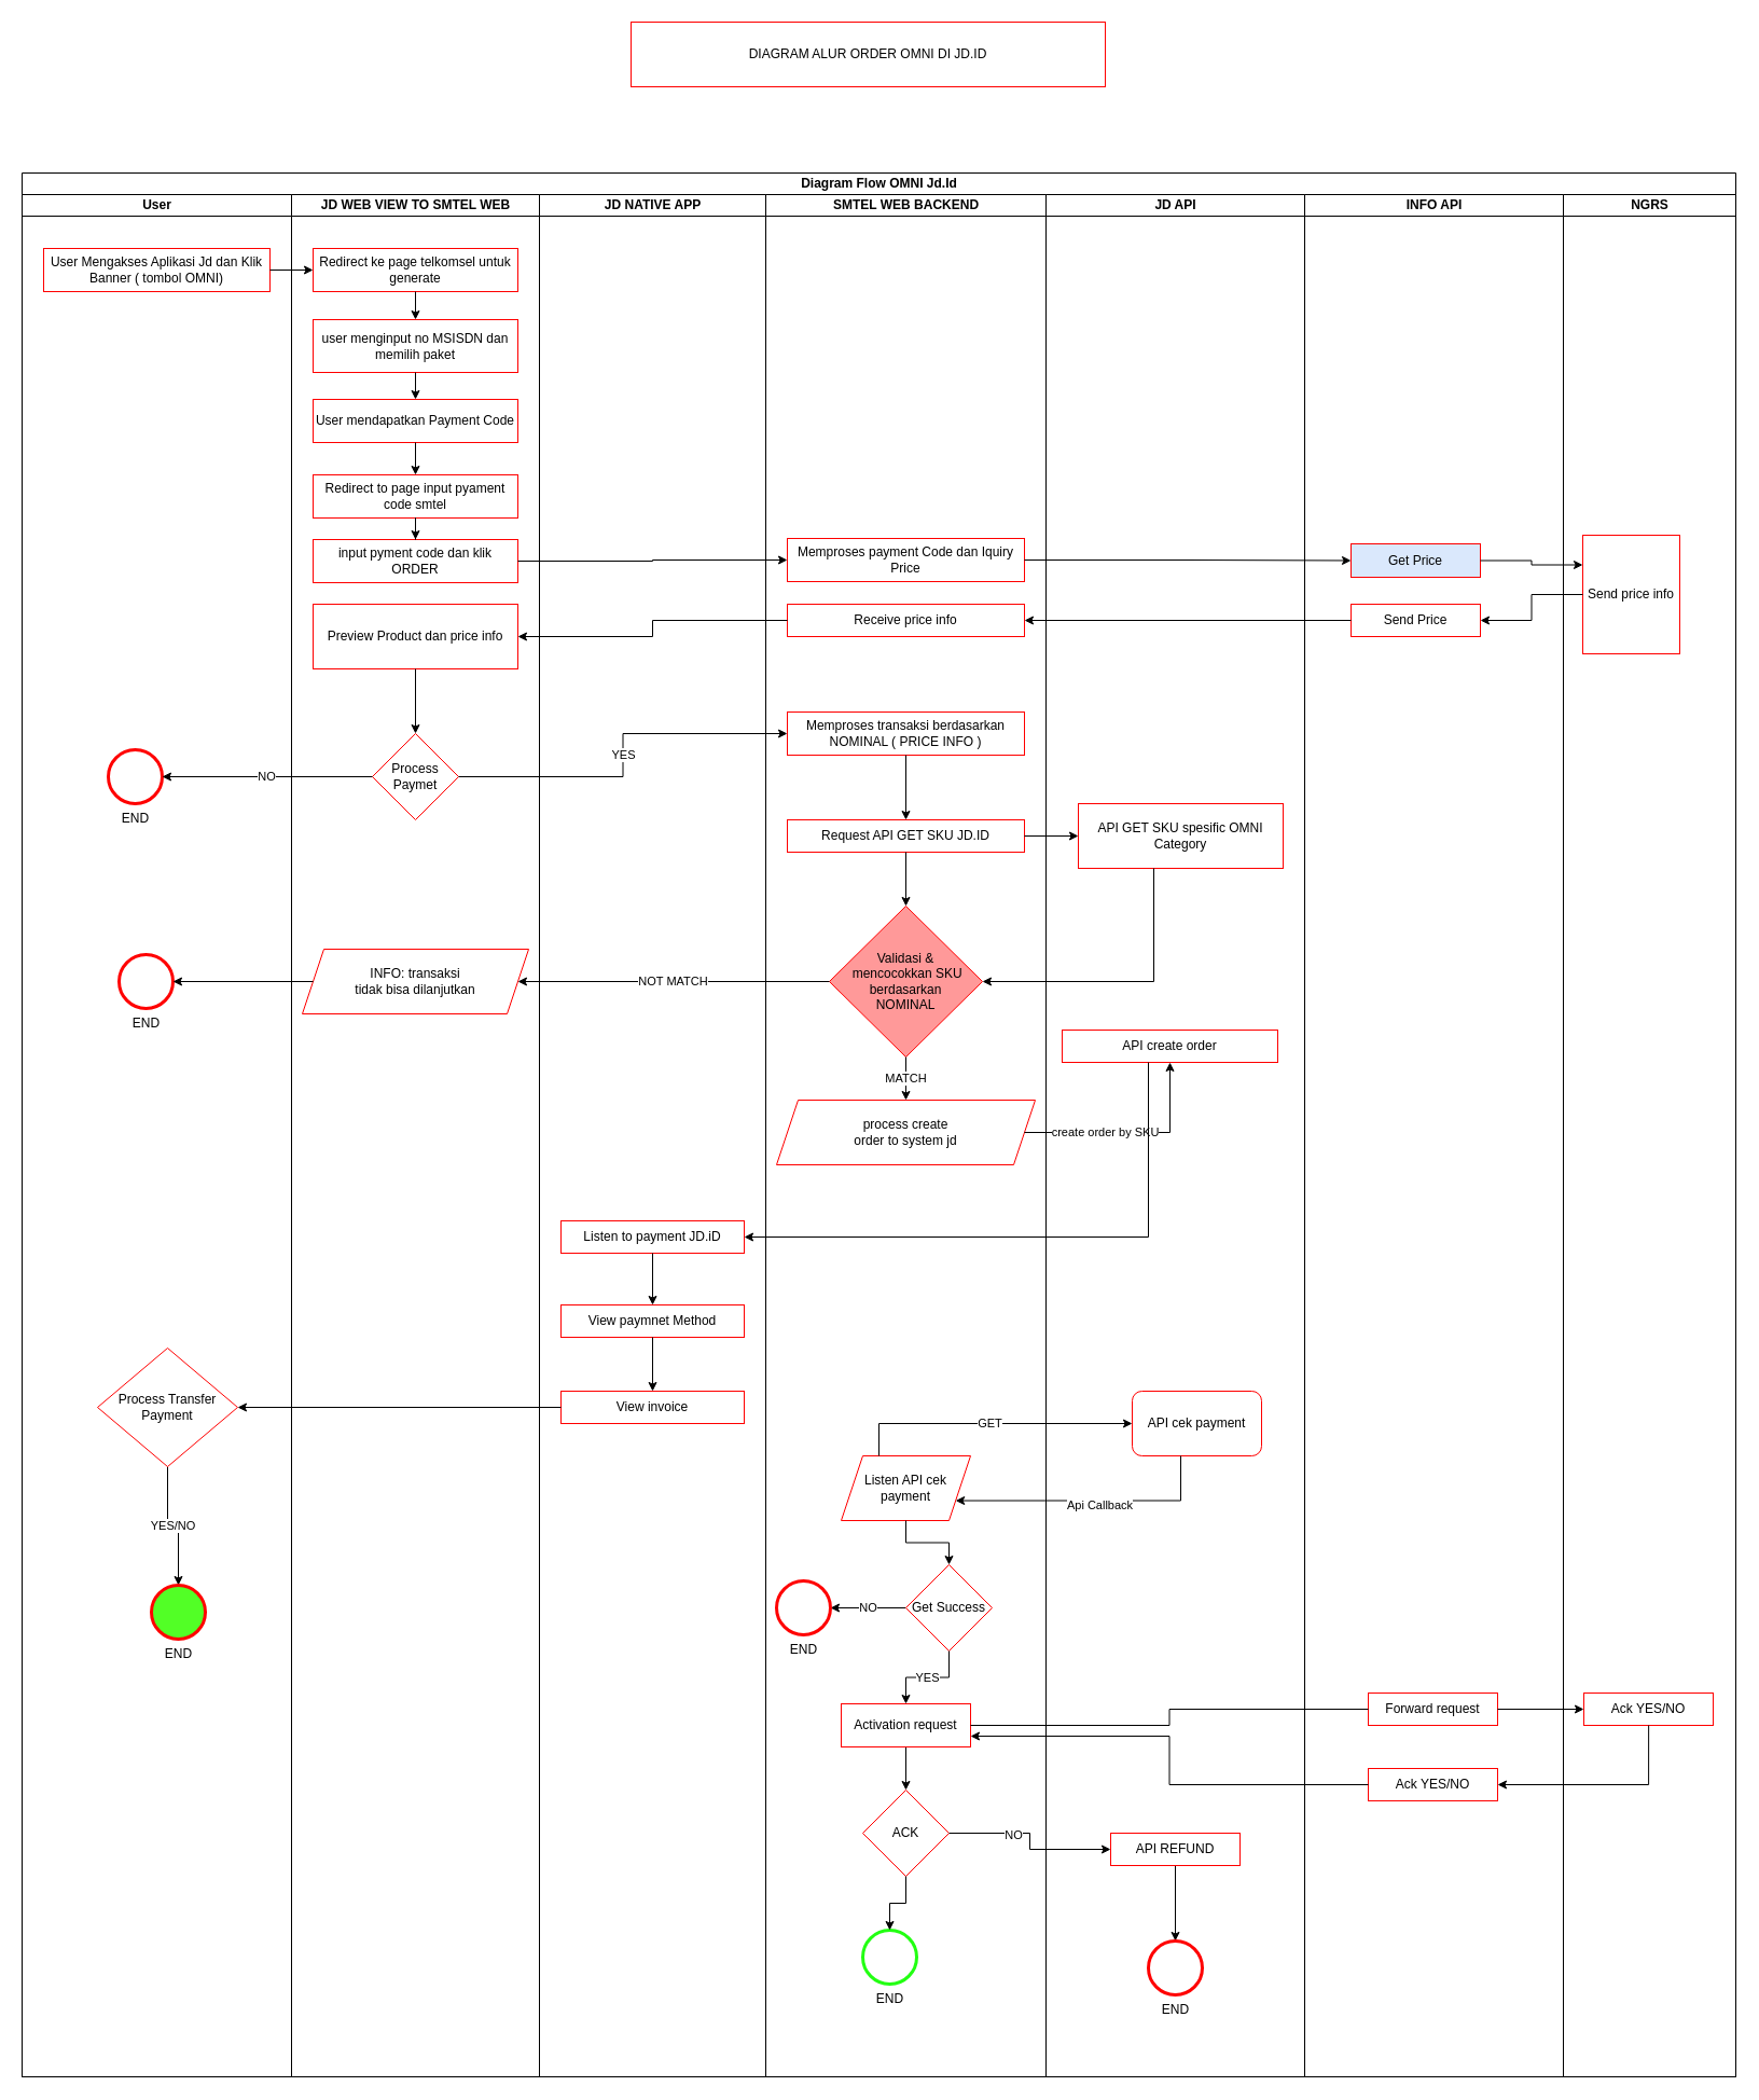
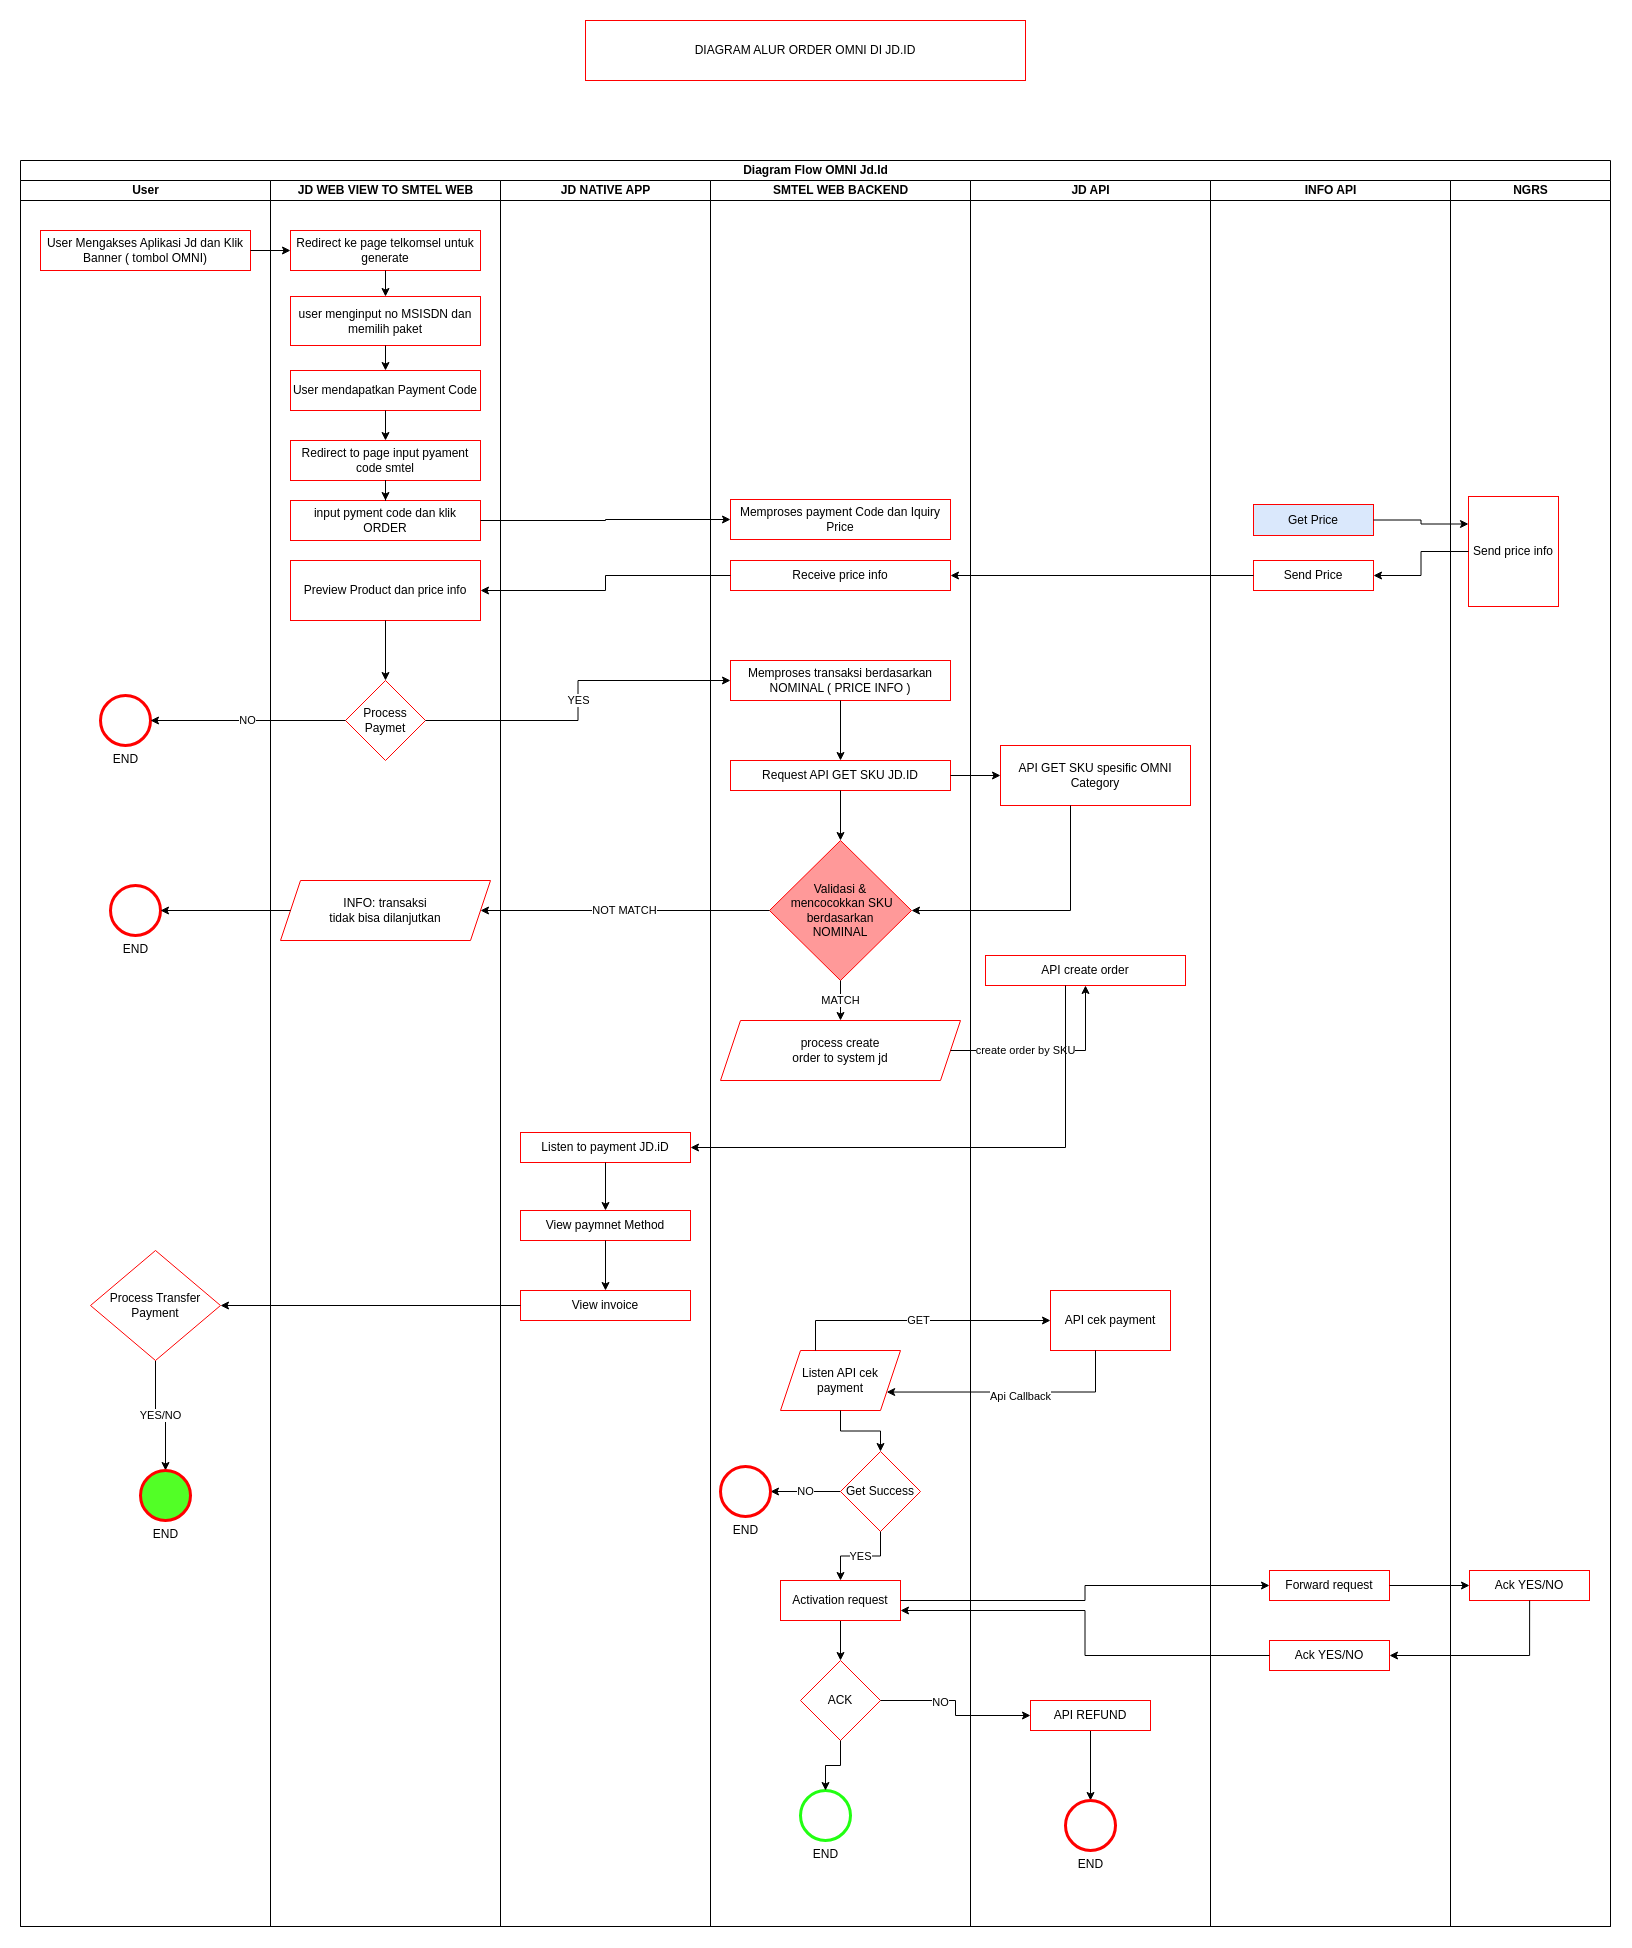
- <mxCell id="70" style="edgeStyle=orthogonalEdgeStyle;rounded=0;orthogonalLoop=1;jettySize=auto;html=1;entryX=0;entryY=0.5;entryDx=0;entryDy=0;" parent="2" source="32" target="60" edge="1"><mxGeometry relative="1" as="geometry" /></mxCell>
- <mxCell id="55" value="API cek payment" style="whiteSpace=wrap;html=1;strokeColor=#FF0000;fillColor=#ffffff;rounded=1;" parent="52" vertex="1"><mxGeometry x="80" y="1110" width="120" height="60" as="geometry" /></mxCell>
+ <mxCell id="55" value="API cek payment" style="whiteSpace=wrap;html=1;strokeColor=#FF0000;fillColor=#ffffff;" parent="52" vertex="1"><mxGeometry x="80" y="1110" width="120" height="60" as="geometry" /></mxCell>
- <mxCell id="88" style="edgeStyle=orthogonalEdgeStyle;rounded=0;orthogonalLoop=1;jettySize=auto;html=1;entryX=0;entryY=0.5;entryDx=0;entryDy=0;endArrow=none;" parent="2" source="46" target="62" edge="1"><mxGeometry relative="1" as="geometry" /></mxCell>
+ <mxCell id="88" style="edgeStyle=orthogonalEdgeStyle;rounded=0;orthogonalLoop=1;jettySize=auto;html=1;entryX=0;entryY=0.5;entryDx=0;entryDy=0;" parent="2" source="46" target="62" edge="1"><mxGeometry relative="1" as="geometry" /></mxCell>
